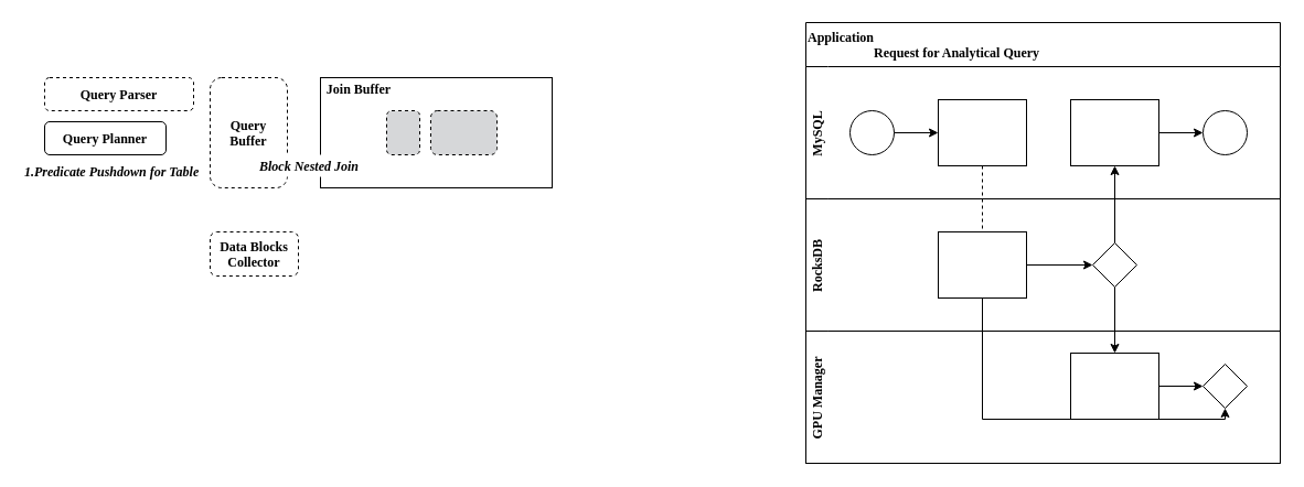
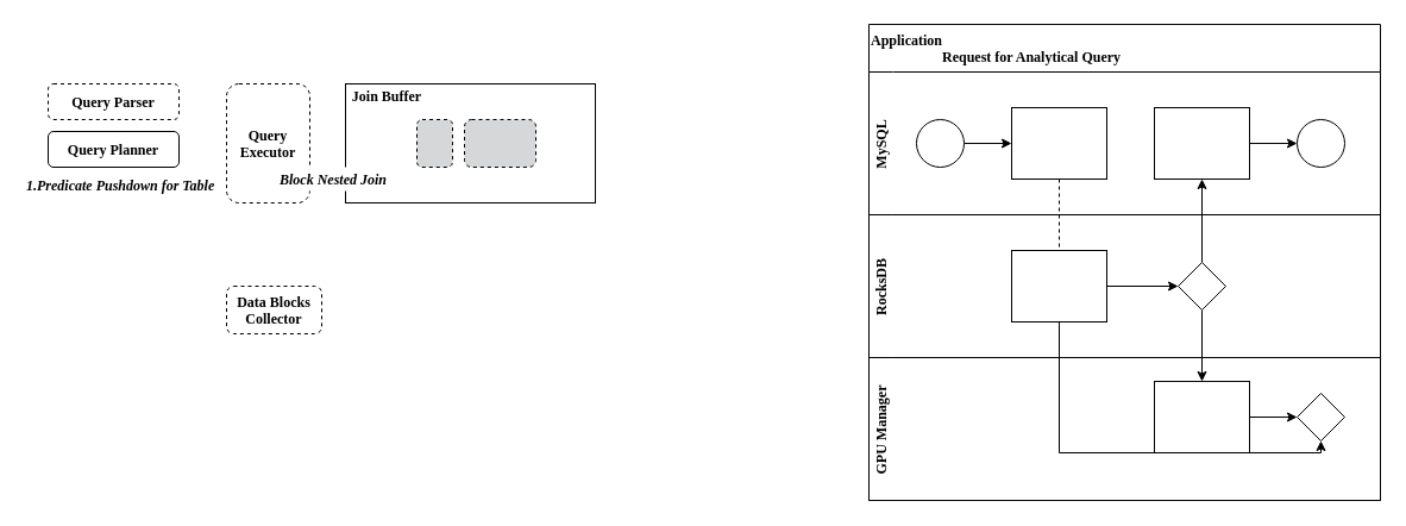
- <mxCell id="22" value="Query Parser" style="rounded=1;fillColor=none;dashed=1;strokeWidth=1;fontStyle=1;fontFamily=Times New Roman;" vertex="1" parent="1"><mxGeometry x="40" y="70" width="135" height="30" as="geometry" /></mxCell>
+ <mxCell id="22" value="Query Parser" style="rounded=1;fillColor=none;dashed=1;strokeWidth=1;fontStyle=1;fontFamily=Times New Roman;" vertex="1" parent="1"><mxGeometry x="40" y="70" width="110" height="30" as="geometry" /></mxCell>
- <mxCell id="24" value="Query&#10;Buffer" style="rounded=1;fillColor=none;dashed=1;strokeWidth=1;fontStyle=1;fontFamily=Times New Roman;" vertex="1" parent="1"><mxGeometry x="190" y="70" width="70" height="100" as="geometry" /></mxCell>
+ <mxCell id="24" value="Query&#10;Executor" style="rounded=1;fillColor=none;dashed=1;strokeWidth=1;fontStyle=1;fontFamily=Times New Roman;" vertex="1" parent="1"><mxGeometry x="190" y="70" width="70" height="100" as="geometry" /></mxCell>
- <mxCell id="32" value="Data Blocks&#10;Collector" style="rounded=1;fillColor=none;dashed=1;strokeWidth=1;fontStyle=1;fontFamily=Times New Roman;" vertex="1" parent="1"><mxGeometry x="190" y="210" width="80" height="40" as="geometry" /></mxCell>
+ <mxCell id="32" value="Data Blocks&#10;Collector" style="rounded=1;fillColor=none;dashed=1;strokeWidth=1;fontStyle=1;fontFamily=Times New Roman;" vertex="1" parent="1"><mxGeometry x="190" y="240" width="80" height="40" as="geometry" /></mxCell>
